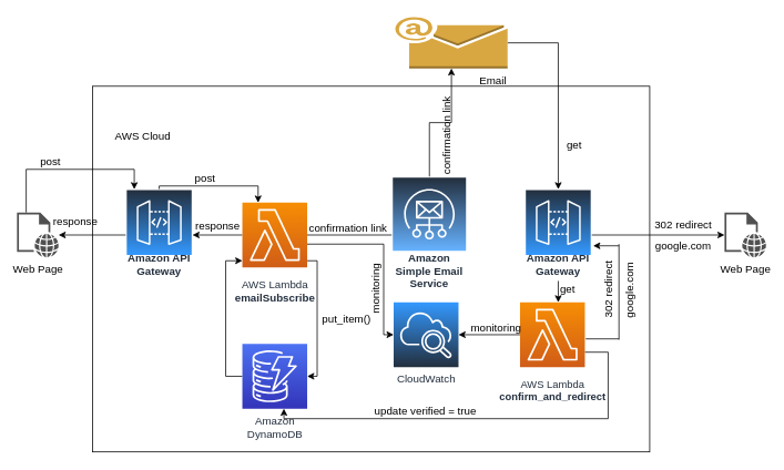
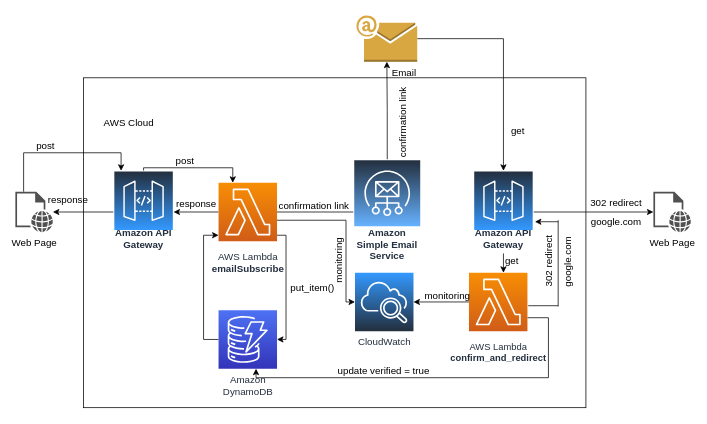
- <mxCell id="41" value="Email" style="outlineConnect=0;dashed=0;verticalLabelPosition=bottom;verticalAlign=top;align=right;html=1;shape=mxgraph.aws3.email;fillColor=#D9A741;gradientColor=none;fontSize=13;" parent="1" vertex="1"><mxGeometry x="475" y="20" width="135" height="61.5" as="geometry" /></mxCell>
+ <mxCell id="41" value="Email" style="outlineConnect=0;dashed=0;verticalLabelPosition=bottom;verticalAlign=top;align=right;html=1;shape=mxgraph.aws3.email;fillColor=#D9A741;gradientColor=none;fontSize=13;" parent="1" vertex="1"><mxGeometry x="475" y="20" width="81" height="61.5" as="geometry" /></mxCell>
